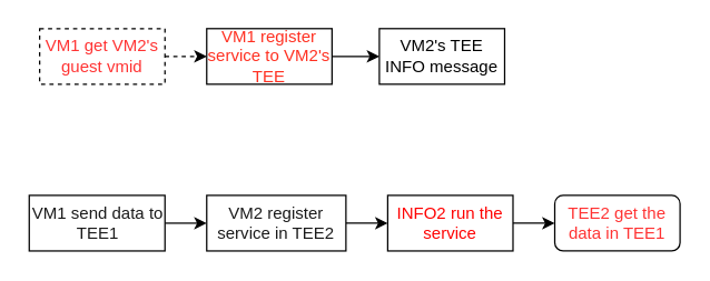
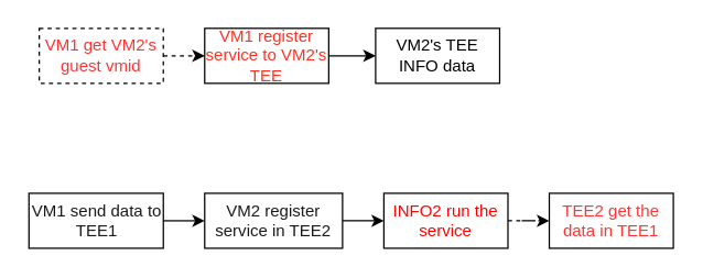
- <mxCell id="6" value="VM2's TEE INFO message" style="rounded=0;whiteSpace=wrap;html=1;" vertex="1" parent="1"><mxGeometry x="272" y="20" width="90" height="40" as="geometry" /></mxCell>
+ <mxCell id="6" value="VM2's TEE INFO data" style="rounded=0;whiteSpace=wrap;html=1;" vertex="1" parent="1"><mxGeometry x="272" y="20" width="90" height="40" as="geometry" /></mxCell>
- <mxCell id="11" value="" style="edgeStyle=orthogonalEdgeStyle;rounded=0;orthogonalLoop=1;jettySize=auto;html=1;fontColor=#1A1A1A;" edge="1" parent="1" source="12" target="13"><mxGeometry relative="1" as="geometry" /></mxCell>
+ <mxCell id="11" value="" style="edgeStyle=orthogonalEdgeStyle;rounded=0;orthogonalLoop=1;jettySize=auto;html=1;fontColor=#1A1A1A;dashed=1;" edge="1" parent="1" source="12" target="13"><mxGeometry relative="1" as="geometry" /></mxCell>
- <mxCell id="13" value="&lt;font color=&quot;#ff3333&quot;&gt;TEE2 get the data in TEE1&lt;/font&gt;" style="whiteSpace=wrap;html=1;fontColor=#1A1A1A;rounded=1;" vertex="1" parent="1"><mxGeometry x="398" y="140" width="90" height="40" as="geometry" /></mxCell>
+ <mxCell id="13" value="&lt;font color=&quot;#ff3333&quot;&gt;TEE2 get the data in TEE1&lt;/font&gt;" style="rounded=0;whiteSpace=wrap;html=1;fontColor=#1A1A1A;" vertex="1" parent="1"><mxGeometry x="398" y="140" width="90" height="40" as="geometry" /></mxCell>
